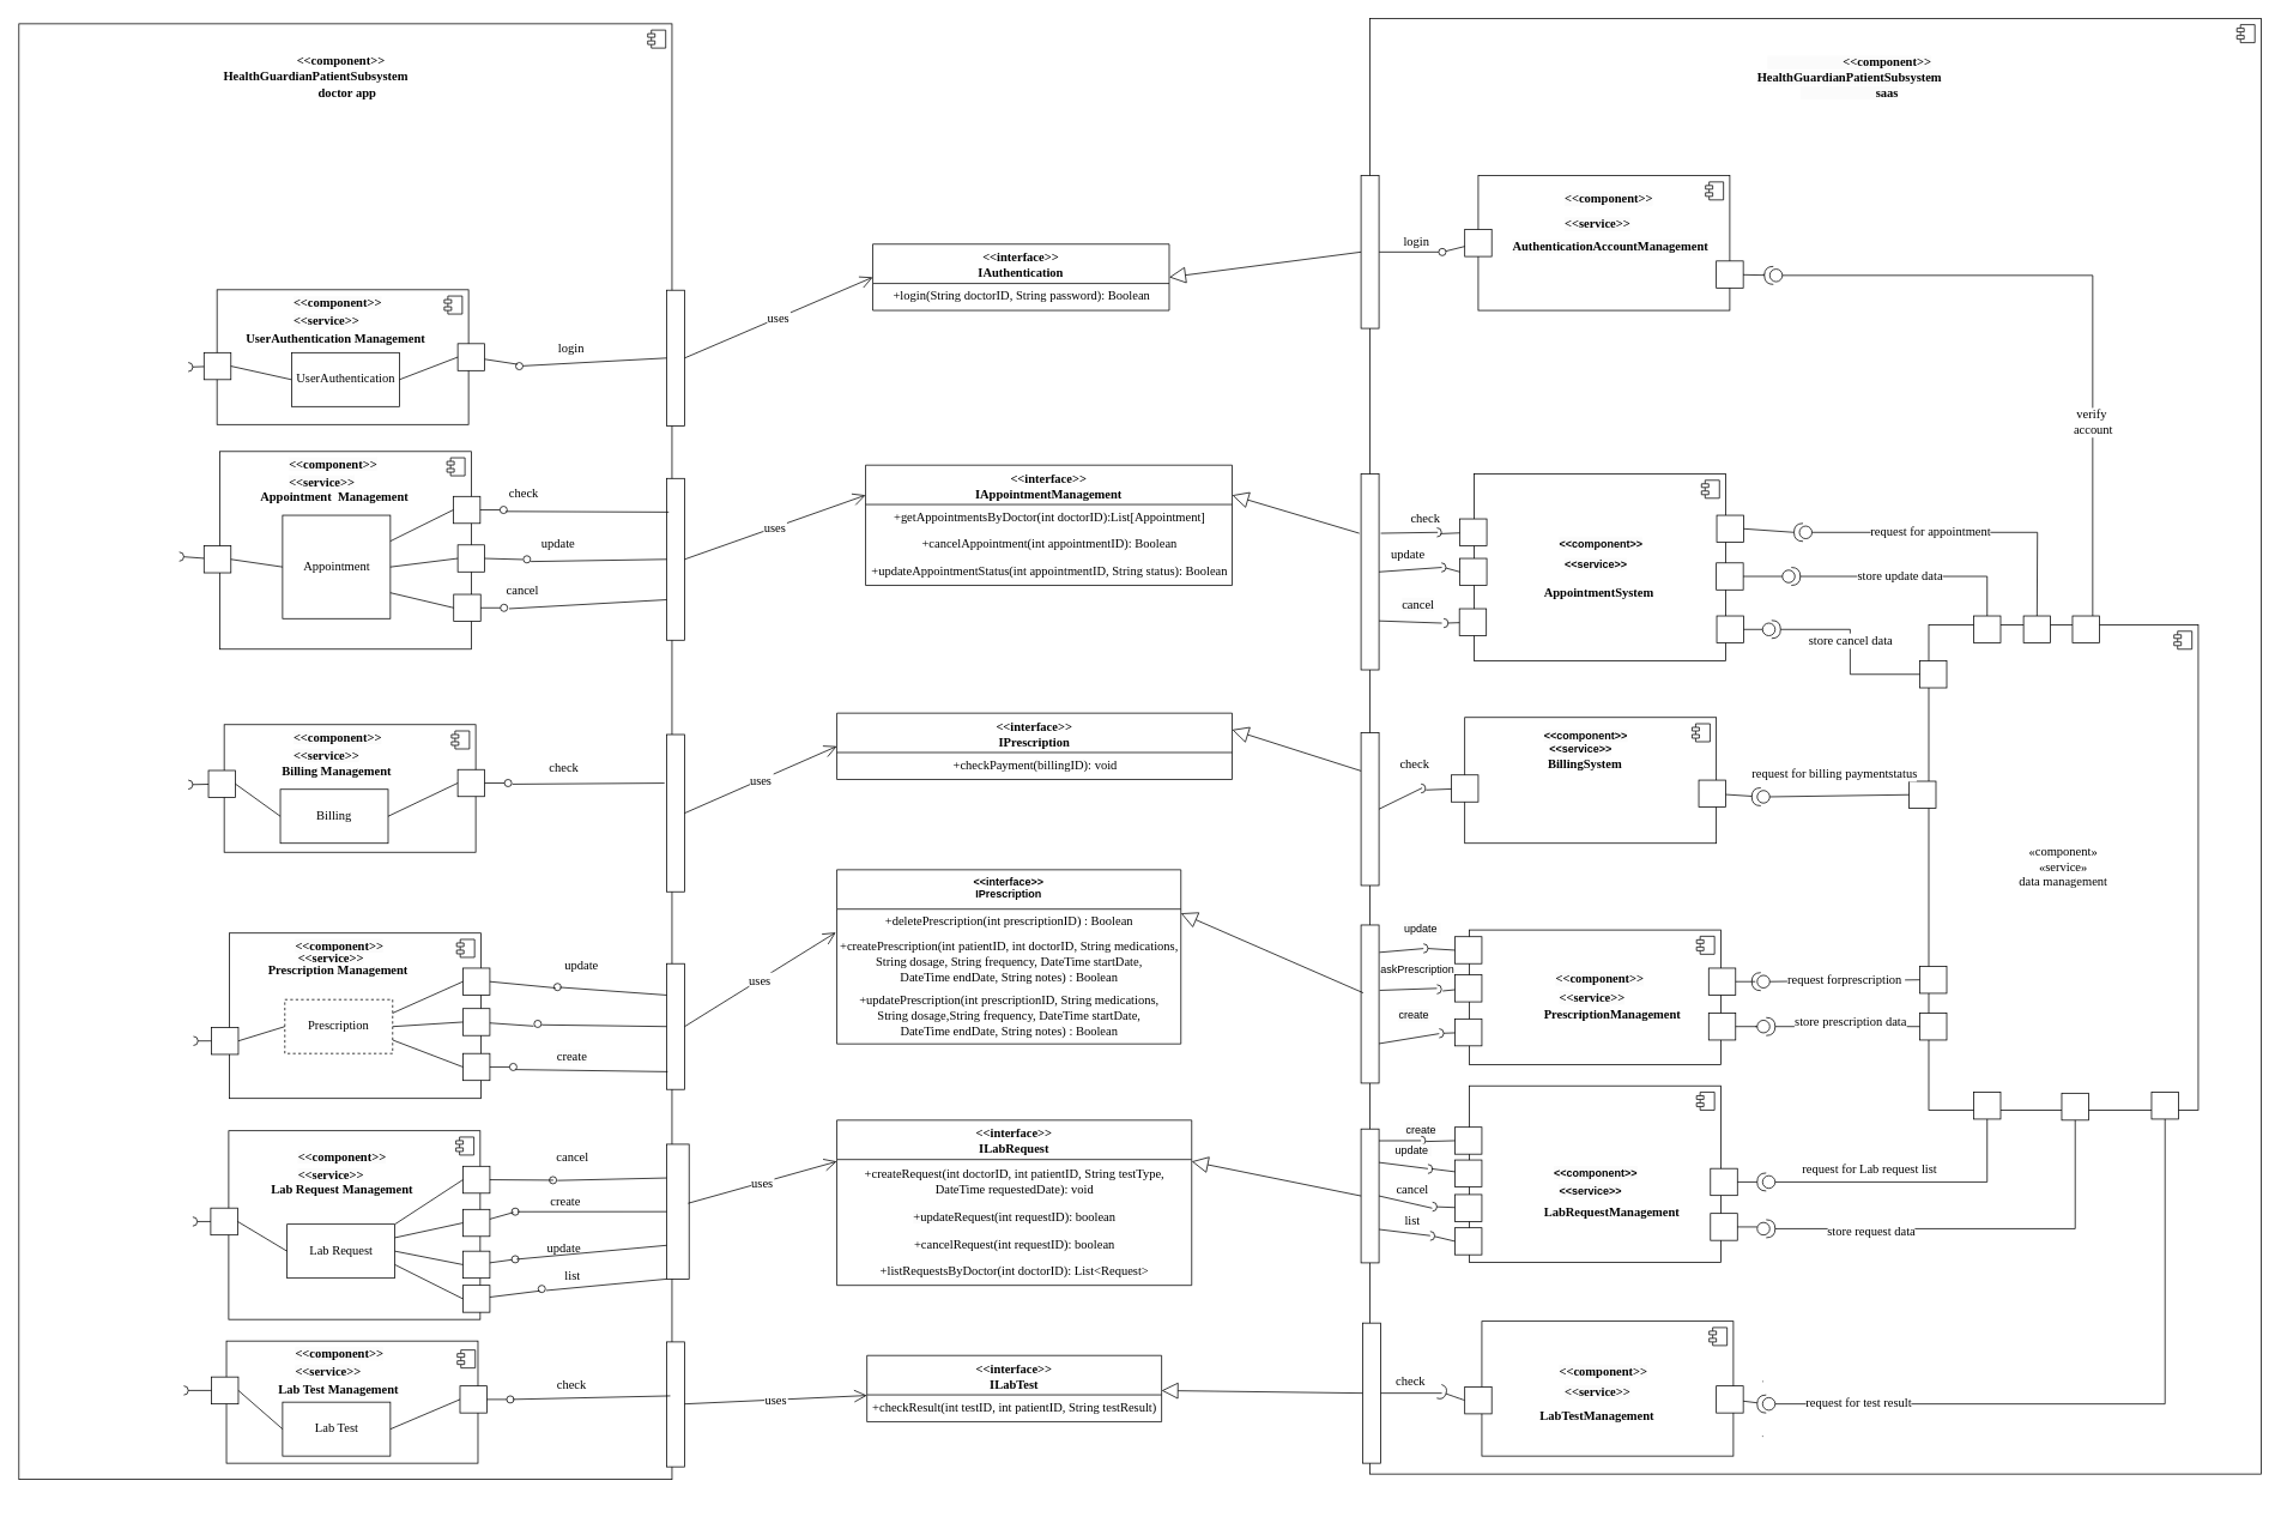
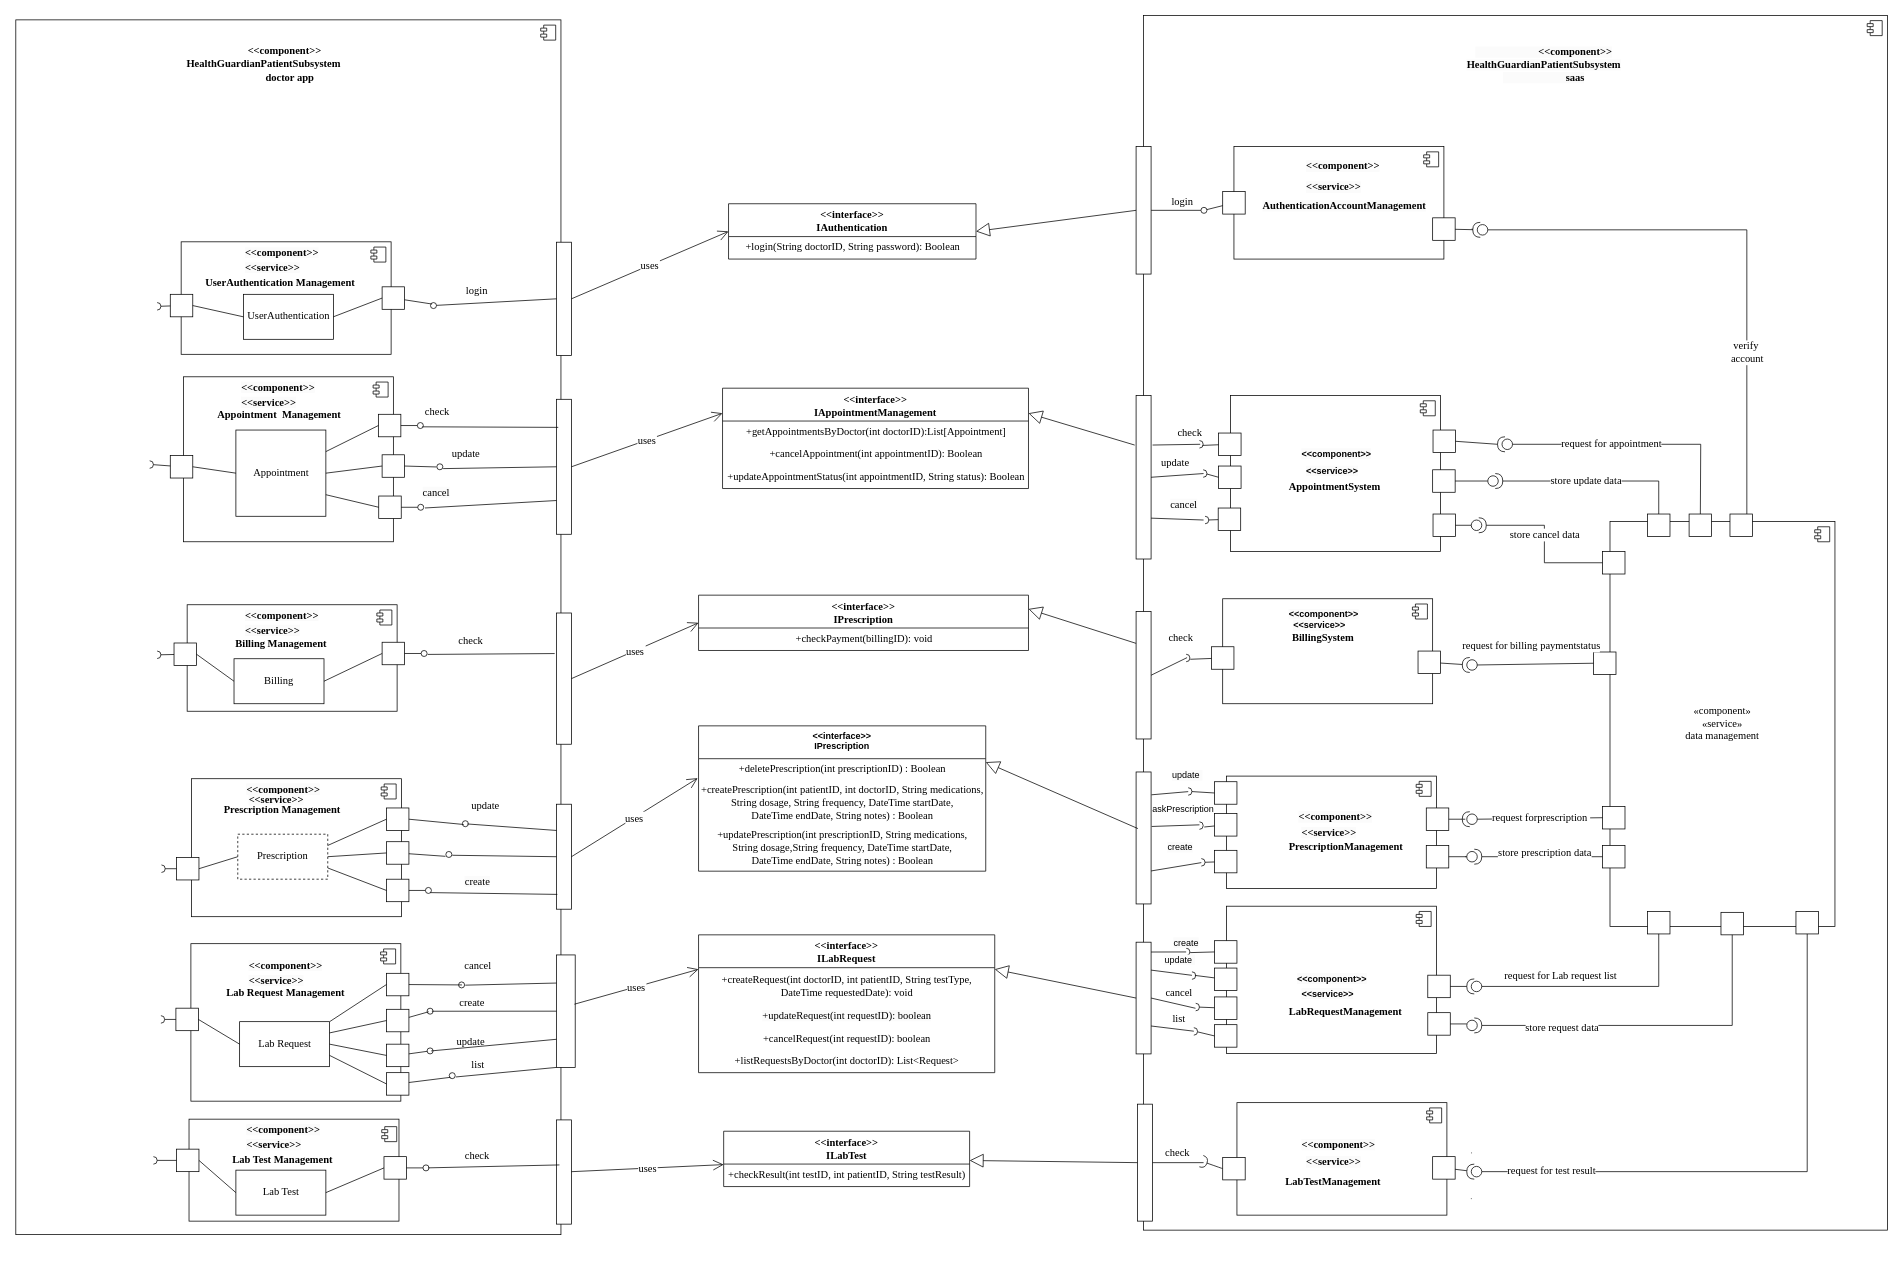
- <mxCell id="97" value="AppointmentSystem" style="text;whiteSpace=wrap;html=1;fontStyle=1;fontFamily=Times New Roman;fontSize=14;" vertex="1" parent="1"><mxGeometry x="1716" y="645" width="175" height="31" as="geometry" /></mxCell>
+ <mxCell id="97" value="AppointmentSystem" style="text;whiteSpace=wrap;html=1;fontStyle=1;fontFamily=Times New Roman;fontSize=14;" vertex="1" parent="1"><mxGeometry x="1716" y="635" width="175" height="31" as="geometry" /></mxCell>
